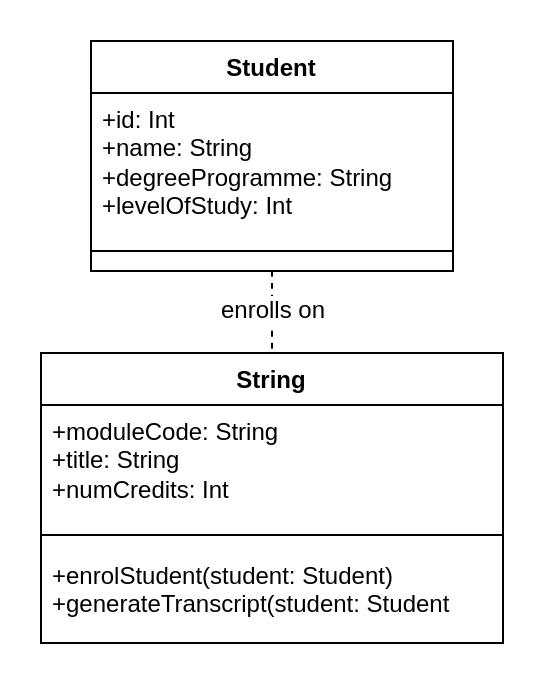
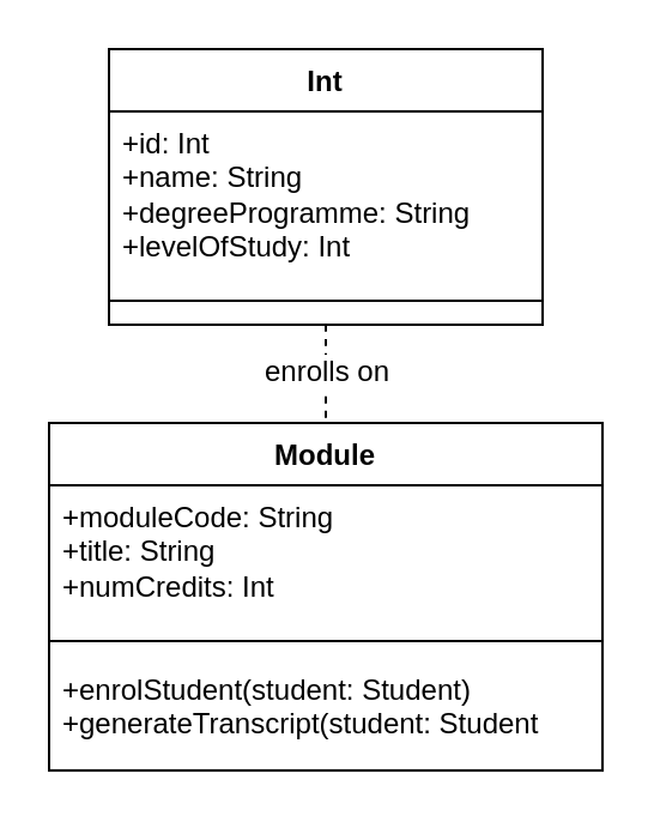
- <mxCell id="4" value="&lt;div&gt;Student&lt;/div&gt;" style="swimlane;fontStyle=1;align=center;verticalAlign=top;childLayout=stackLayout;horizontal=1;startSize=26;horizontalStack=0;resizeParent=1;resizeParentMax=0;resizeLast=0;collapsible=1;marginBottom=0;whiteSpace=wrap;html=1;" vertex="1" parent="1"><mxGeometry x="45" y="20" width="181" height="115" as="geometry"><mxRectangle x="120" y="155" width="79" height="26" as="alternateBounds" /></mxGeometry></mxCell>
+ <mxCell id="4" value="&lt;div&gt;Int&lt;/div&gt;" style="swimlane;fontStyle=1;align=center;verticalAlign=top;childLayout=stackLayout;horizontal=1;startSize=26;horizontalStack=0;resizeParent=1;resizeParentMax=0;resizeLast=0;collapsible=1;marginBottom=0;whiteSpace=wrap;html=1;" vertex="1" parent="1"><mxGeometry x="45" y="20" width="181" height="115" as="geometry"><mxRectangle x="120" y="155" width="79" height="26" as="alternateBounds" /></mxGeometry></mxCell>
- <mxCell id="7" value="&lt;div&gt;String&lt;/div&gt;" style="swimlane;fontStyle=1;align=center;verticalAlign=top;childLayout=stackLayout;horizontal=1;startSize=26;horizontalStack=0;resizeParent=1;resizeParentMax=0;resizeLast=0;collapsible=1;marginBottom=0;whiteSpace=wrap;html=1;" vertex="1" parent="1"><mxGeometry x="20" y="176" width="231" height="145" as="geometry" /></mxCell>
+ <mxCell id="7" value="&lt;div&gt;Module&lt;/div&gt;" style="swimlane;fontStyle=1;align=center;verticalAlign=top;childLayout=stackLayout;horizontal=1;startSize=26;horizontalStack=0;resizeParent=1;resizeParentMax=0;resizeLast=0;collapsible=1;marginBottom=0;whiteSpace=wrap;html=1;" vertex="1" parent="1"><mxGeometry x="20" y="176" width="231" height="145" as="geometry" /></mxCell>
